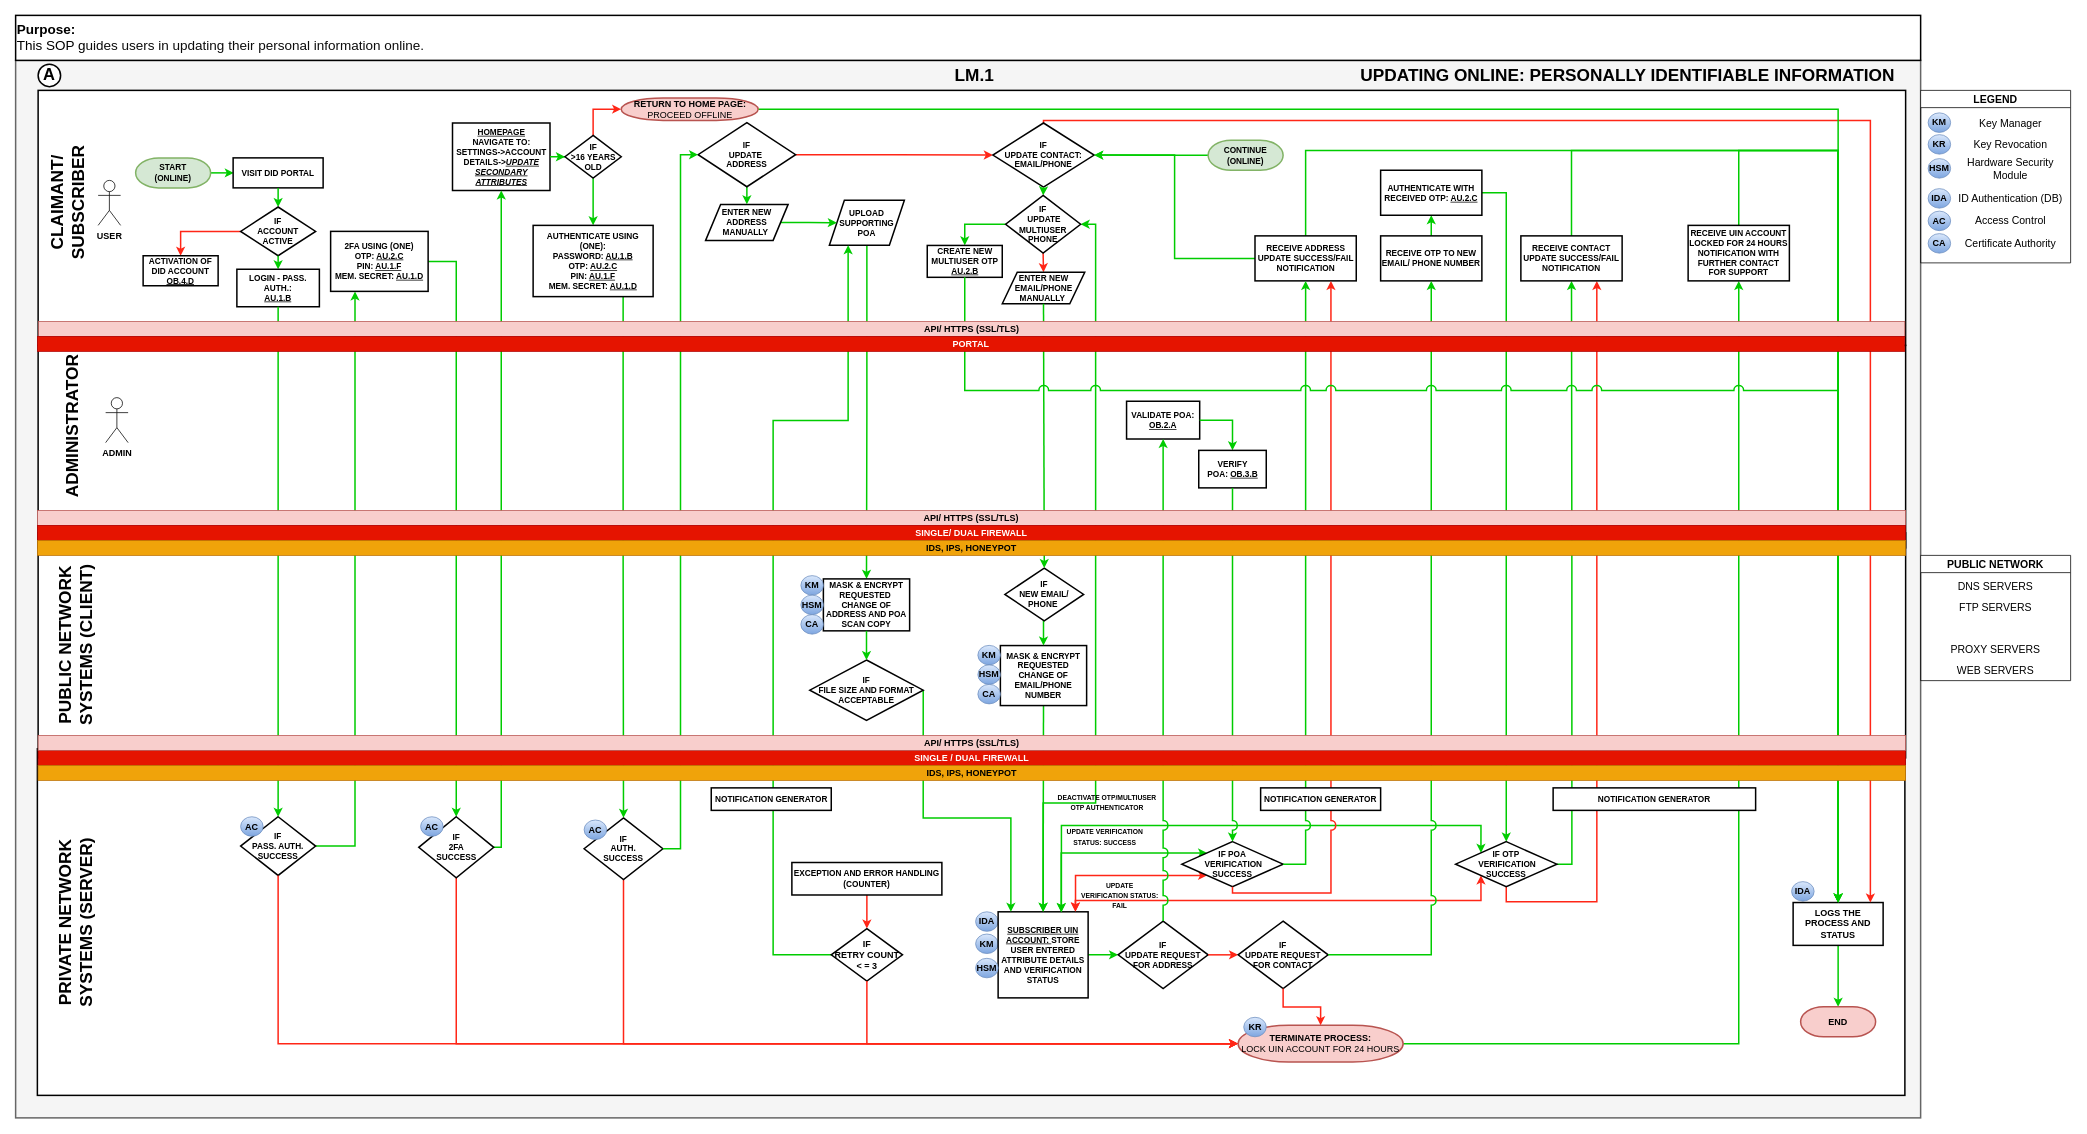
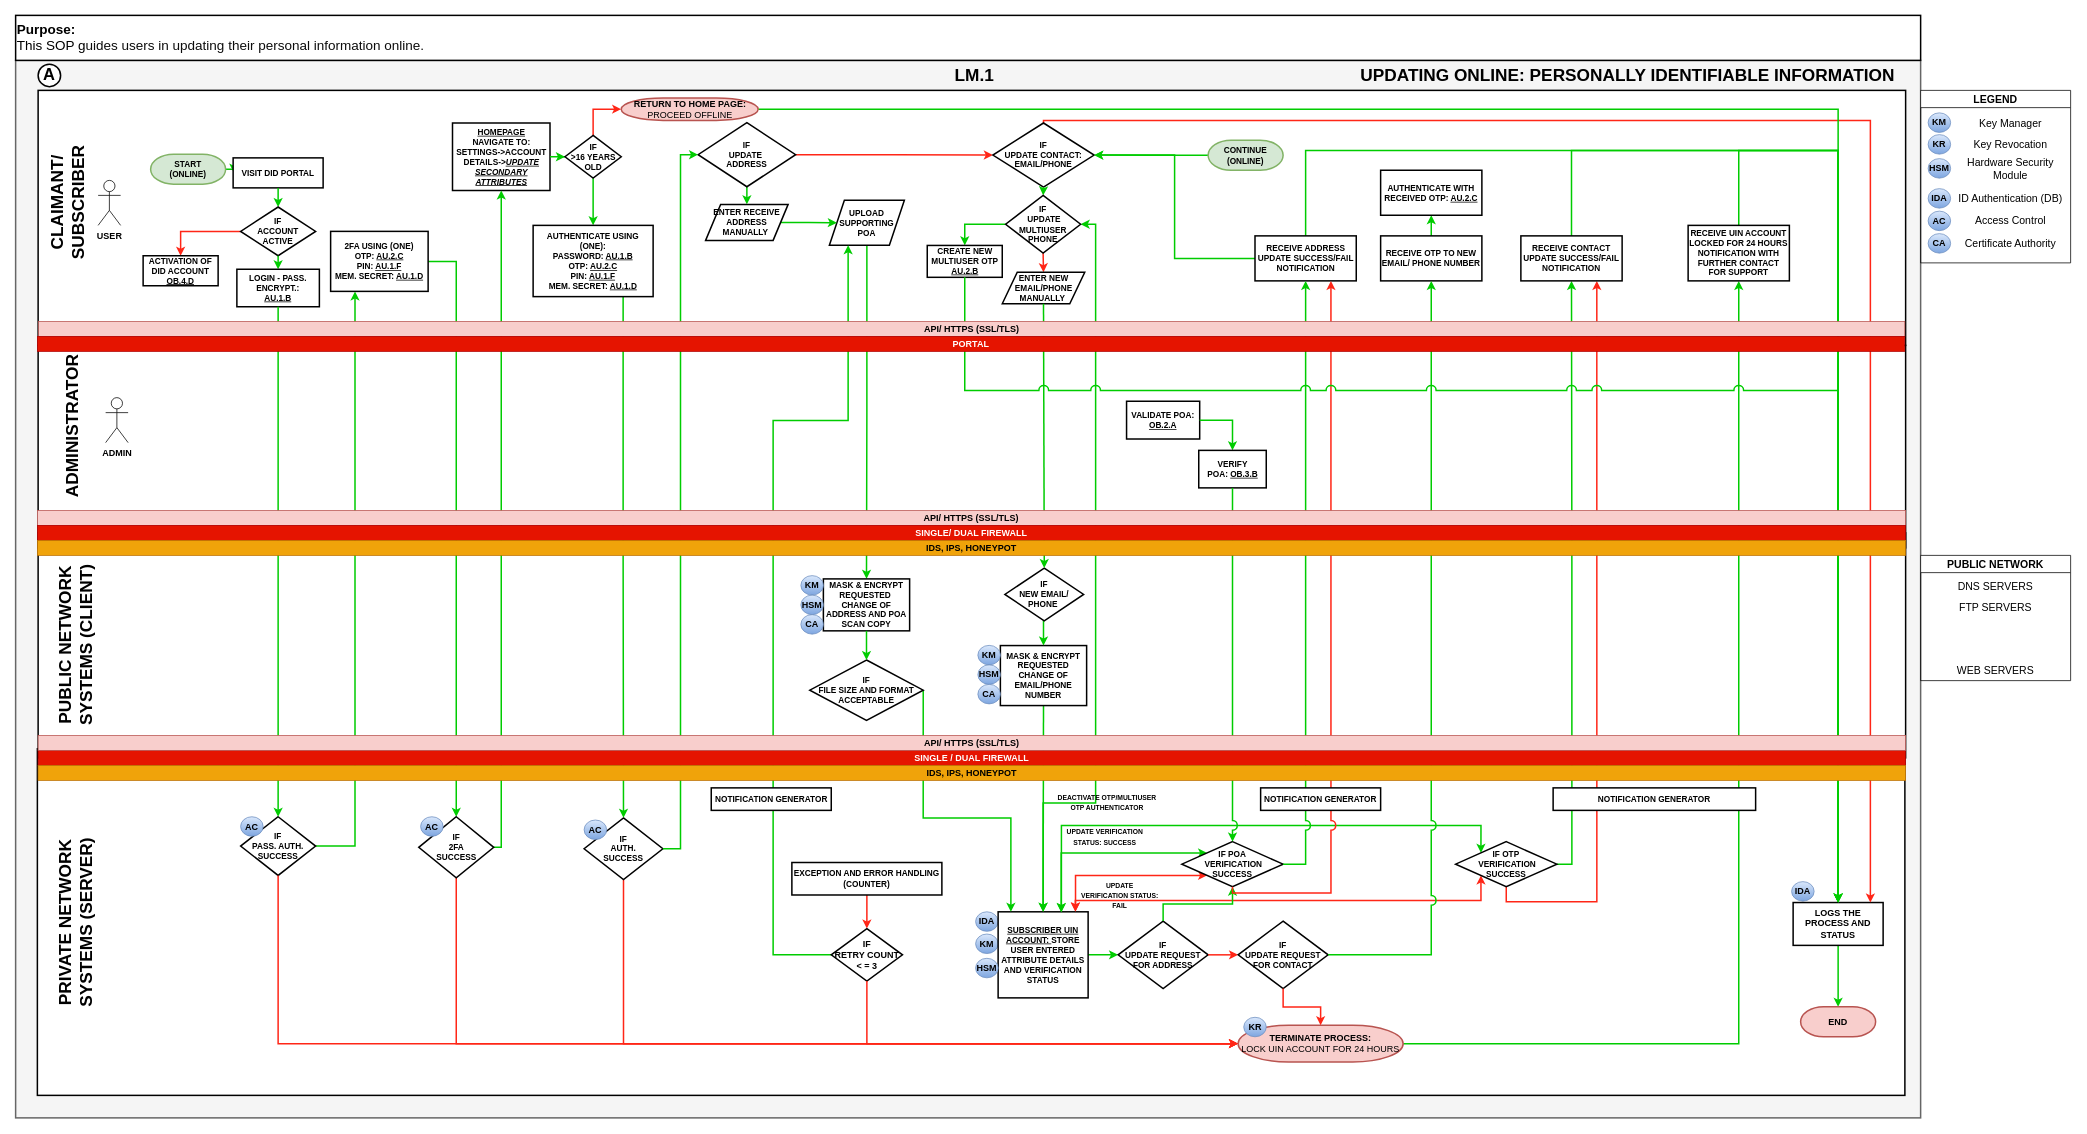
- <mxCell id="11" value="&lt;b style=&quot;font-size: 11px;&quot;&gt;START&lt;br&gt;(ONLINE)&lt;br&gt;&lt;/b&gt;" style="strokeWidth=2;html=1;shape=mxgraph.flowchart.terminator;whiteSpace=wrap;fillColor=#d5e8d4;strokeColor=#82b366;fontSize=11;" parent="1" vertex="1"><mxGeometry x="180" y="210" width="100" height="40" as="geometry" /></mxCell>
+ <mxCell id="11" value="&lt;b style=&quot;font-size: 11px;&quot;&gt;START&lt;br&gt;(ONLINE)&lt;br&gt;&lt;/b&gt;" style="strokeWidth=2;html=1;shape=mxgraph.flowchart.terminator;whiteSpace=wrap;fillColor=#d5e8d4;strokeColor=#82b366;fontSize=11;" parent="1" vertex="1"><mxGeometry x="200" y="205" width="100" height="40" as="geometry" /></mxCell>
- <mxCell id="88" value="ENTER NEW ADDRESS MANUALLY&amp;nbsp;" style="rounded=0;whiteSpace=wrap;html=1;fontStyle=1;strokeWidth=2;fontSize=11;shape=parallelogram;perimeter=parallelogramPerimeter;fixedSize=1;" parent="1" vertex="1"><mxGeometry x="940" y="272" width="110" height="48" as="geometry" /></mxCell>
+ <mxCell id="88" value="ENTER RECEIVE ADDRESS MANUALLY&amp;nbsp;" style="rounded=0;whiteSpace=wrap;html=1;fontStyle=1;strokeWidth=2;fontSize=11;shape=parallelogram;perimeter=parallelogramPerimeter;fixedSize=1;" parent="1" vertex="1"><mxGeometry x="940" y="272" width="110" height="48" as="geometry" /></mxCell>
- <mxCell id="78" value="LOGIN - PASS. AUTH.:&lt;br&gt;&lt;u&gt;AU.1.B&lt;/u&gt;" style="rounded=0;whiteSpace=wrap;html=1;fontStyle=1;strokeWidth=2;fontSize=11;" parent="1" vertex="1"><mxGeometry x="315" y="358.5" width="110" height="50" as="geometry" /></mxCell>
+ <mxCell id="78" value="LOGIN - PASS. ENCRYPT.:&lt;br&gt;&lt;u&gt;AU.1.B&lt;/u&gt;" style="rounded=0;whiteSpace=wrap;html=1;fontStyle=1;strokeWidth=2;fontSize=11;" parent="1" vertex="1"><mxGeometry x="315" y="358.5" width="110" height="50" as="geometry" /></mxCell>
- <mxCell id="147" style="edgeStyle=orthogonalEdgeStyle;rounded=0;orthogonalLoop=1;jettySize=auto;html=1;exitX=0.5;exitY=0;exitDx=0;exitDy=0;entryX=0.5;entryY=1;entryDx=0;entryDy=0;strokeColor=#00CC00;strokeWidth=2;fontStyle=1;jumpStyle=arc;jumpSize=11;" parent="1" source="65" target="66" edge="1"><mxGeometry relative="1" as="geometry" /></mxCell>
+ <mxCell id="147" style="edgeStyle=orthogonalEdgeStyle;rounded=0;orthogonalLoop=1;jettySize=auto;html=1;exitX=0.5;exitY=0;exitDx=0;exitDy=0;strokeColor=#00CC00;strokeWidth=2;fontStyle=1;jumpStyle=arc;jumpSize=11;" parent="1" source="65" target="105" edge="1"><mxGeometry relative="1" as="geometry" /></mxCell>
- <mxCell id="69" style="edgeStyle=orthogonalEdgeStyle;rounded=0;orthogonalLoop=1;jettySize=auto;html=1;exitX=1;exitY=0.5;exitDx=0;exitDy=0;entryX=0.5;entryY=0;entryDx=0;entryDy=0;strokeColor=#00CC00;strokeWidth=2;fontStyle=1;" parent="1" source="70" target="118" edge="1"><mxGeometry relative="1" as="geometry" /></mxCell>
- <mxCell id="43" value="PROXY SERVERS" style="text;html=1;strokeColor=none;fillColor=none;align=center;verticalAlign=middle;whiteSpace=wrap;rounded=0;fontSize=14;" parent="40" vertex="1"><mxGeometry y="111" width="200" height="28" as="geometry" /></mxCell>
